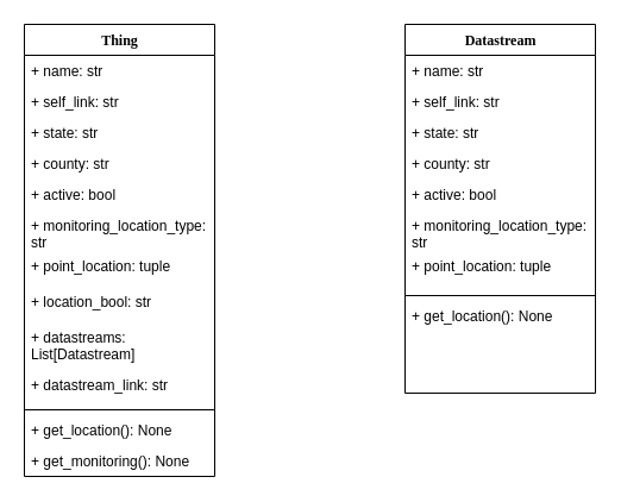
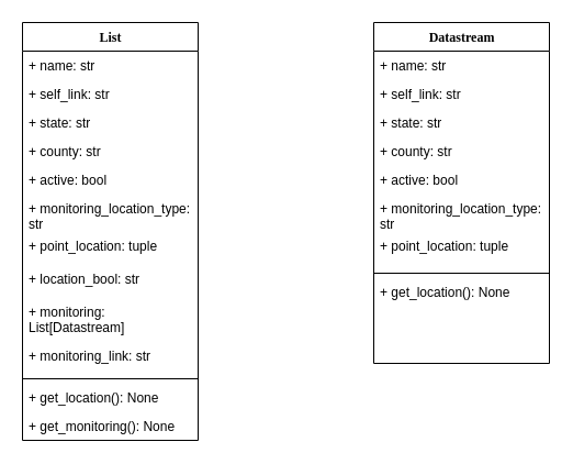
- <mxCell id="2" value="Thing" style="swimlane;html=1;fontStyle=1;align=center;verticalAlign=top;childLayout=stackLayout;horizontal=1;startSize=26;horizontalStack=0;resizeParent=1;resizeLast=0;collapsible=1;marginBottom=0;swimlaneFillColor=#ffffff;rounded=0;shadow=0;comic=0;labelBackgroundColor=none;strokeWidth=1;fillColor=none;fontFamily=Verdana;fontSize=12" vertex="1" parent="1"><mxGeometry x="20" y="20" width="160" height="380" as="geometry" /></mxCell>
+ <mxCell id="2" value="List" style="swimlane;html=1;fontStyle=1;align=center;verticalAlign=top;childLayout=stackLayout;horizontal=1;startSize=26;horizontalStack=0;resizeParent=1;resizeLast=0;collapsible=1;marginBottom=0;swimlaneFillColor=#ffffff;rounded=0;shadow=0;comic=0;labelBackgroundColor=none;strokeWidth=1;fillColor=none;fontFamily=Verdana;fontSize=12" vertex="1" parent="1"><mxGeometry x="20" y="20" width="160" height="380" as="geometry" /></mxCell>
- <mxCell id="11" value="+ datastreams: List[Datastream]" style="text;html=1;strokeColor=none;fillColor=none;align=left;verticalAlign=top;spacingLeft=4;spacingRight=4;whiteSpace=wrap;overflow=hidden;rotatable=0;points=[[0,0.5],[1,0.5]];portConstraint=eastwest;" vertex="1" parent="2"><mxGeometry y="250" width="160" height="40" as="geometry" /></mxCell>
+ <mxCell id="11" value="+ monitoring: List[Datastream]" style="text;html=1;strokeColor=none;fillColor=none;align=left;verticalAlign=top;spacingLeft=4;spacingRight=4;whiteSpace=wrap;overflow=hidden;rotatable=0;points=[[0,0.5],[1,0.5]];portConstraint=eastwest;" vertex="1" parent="2"><mxGeometry y="250" width="160" height="40" as="geometry" /></mxCell>
- <mxCell id="12" value="+ datastream_link: str" style="text;html=1;strokeColor=none;fillColor=none;align=left;verticalAlign=top;spacingLeft=4;spacingRight=4;whiteSpace=wrap;overflow=hidden;rotatable=0;points=[[0,0.5],[1,0.5]];portConstraint=eastwest;" vertex="1" parent="2"><mxGeometry y="290" width="160" height="30" as="geometry" /></mxCell>
+ <mxCell id="12" value="+ monitoring_link: str" style="text;html=1;strokeColor=none;fillColor=none;align=left;verticalAlign=top;spacingLeft=4;spacingRight=4;whiteSpace=wrap;overflow=hidden;rotatable=0;points=[[0,0.5],[1,0.5]];portConstraint=eastwest;" vertex="1" parent="2"><mxGeometry y="290" width="160" height="30" as="geometry" /></mxCell>
